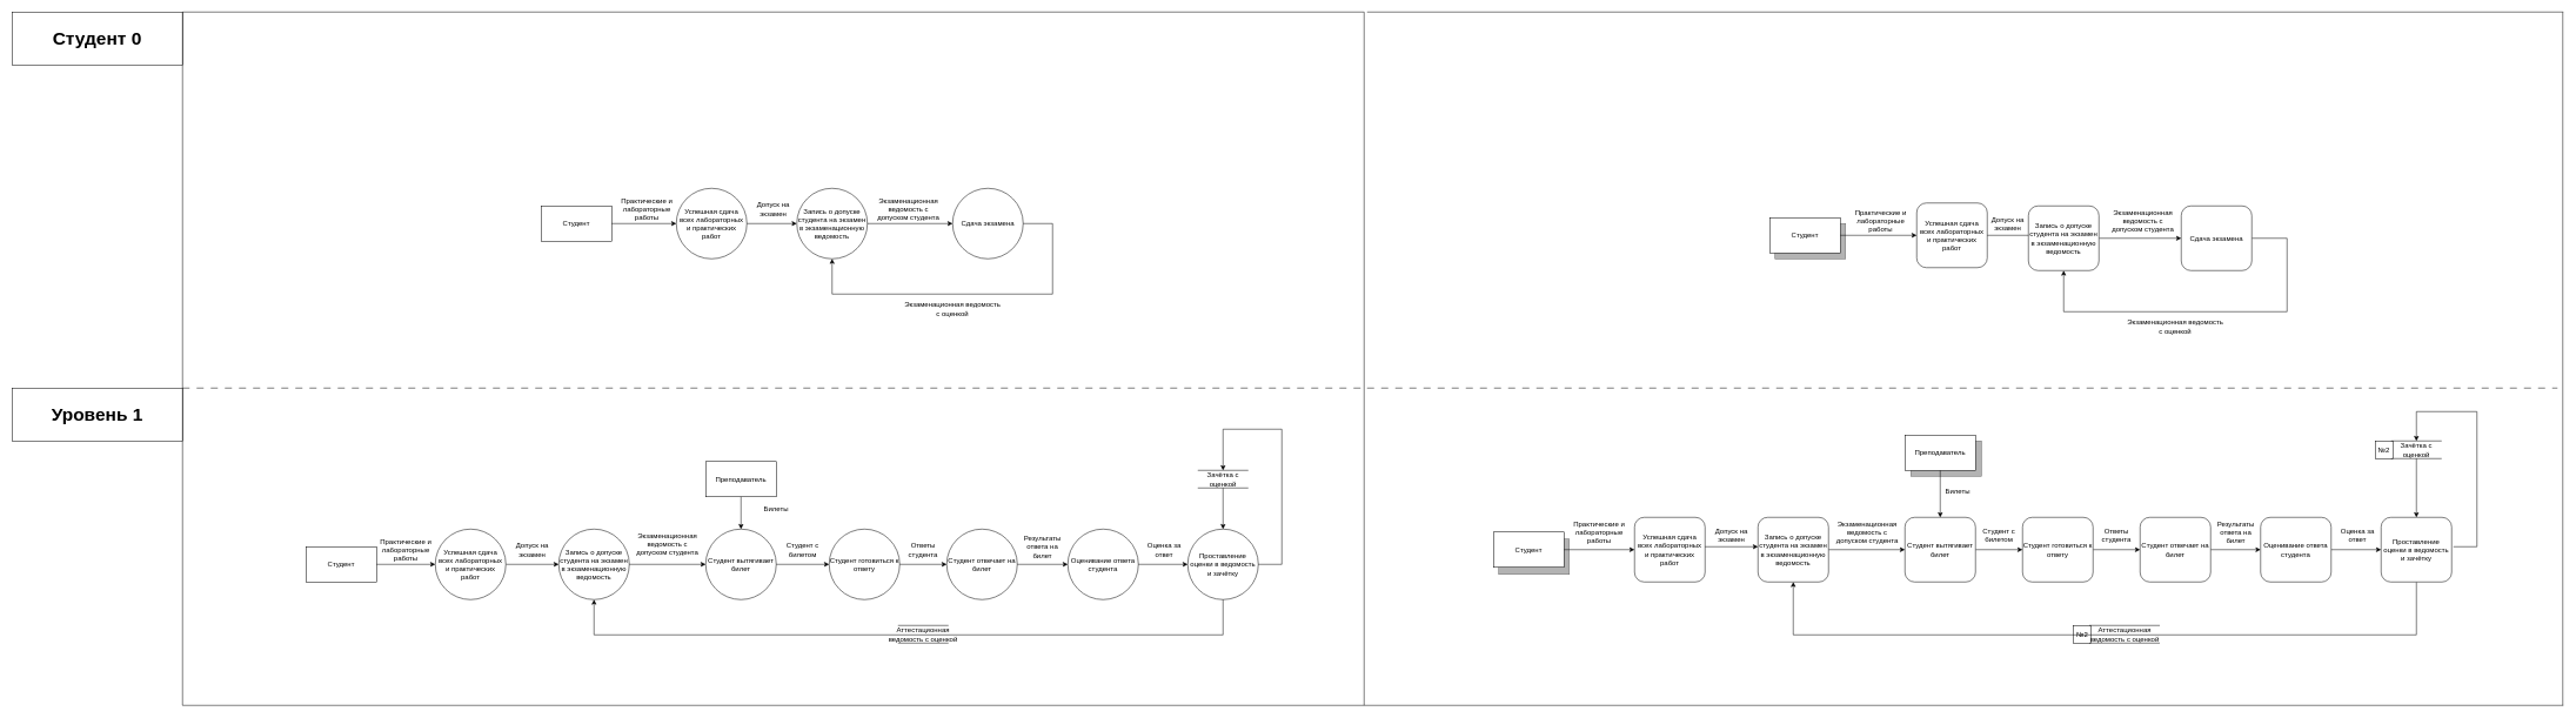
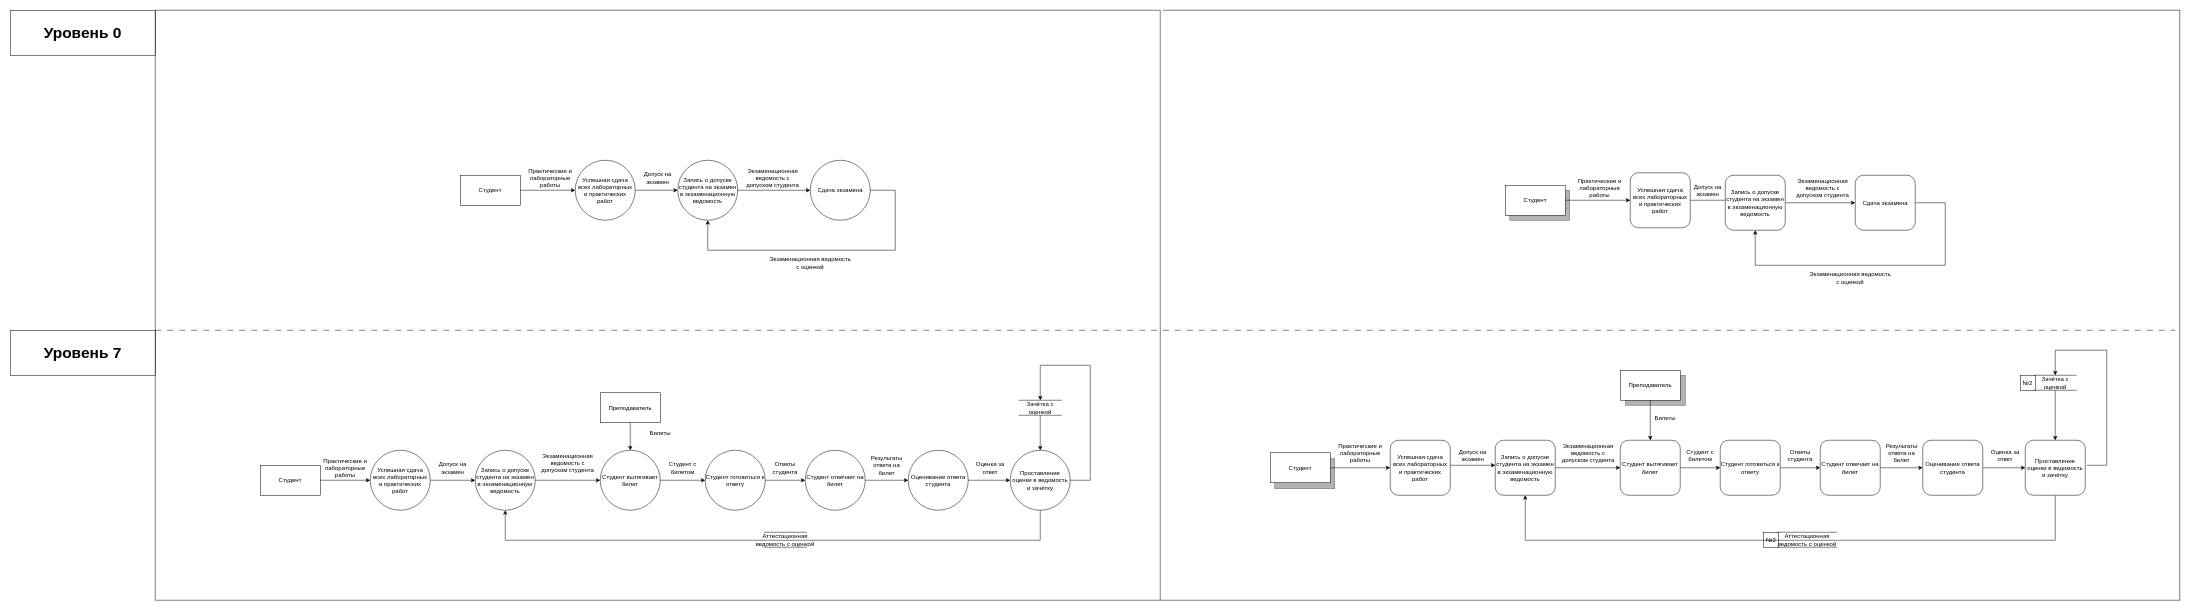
- <mxCell id="75" value="&lt;b&gt;&lt;font style=&quot;font-size: 31px;&quot;&gt;Студент 0&lt;/font&gt;&lt;/b&gt;" style="rounded=0;whiteSpace=wrap;html=1;fillColor=none;" parent="1" vertex="1"><mxGeometry x="20" y="20" width="290" height="90" as="geometry" /></mxCell>
+ <mxCell id="75" value="&lt;b&gt;&lt;font style=&quot;font-size: 31px;&quot;&gt;Уровень 0&lt;/font&gt;&lt;/b&gt;" style="rounded=0;whiteSpace=wrap;html=1;fillColor=none;" parent="1" vertex="1"><mxGeometry x="20" y="20" width="290" height="90" as="geometry" /></mxCell>
- <mxCell id="76" value="&lt;b&gt;&lt;font style=&quot;font-size: 31px;&quot;&gt;Уровень 1&lt;/font&gt;&lt;/b&gt;" style="rounded=0;whiteSpace=wrap;html=1;fillColor=none;" parent="1" vertex="1"><mxGeometry x="20" y="660" width="290" height="90" as="geometry" /></mxCell>
+ <mxCell id="76" value="&lt;b&gt;&lt;font style=&quot;font-size: 31px;&quot;&gt;Уровень 7&lt;/font&gt;&lt;/b&gt;" style="rounded=0;whiteSpace=wrap;html=1;fillColor=none;" parent="1" vertex="1"><mxGeometry x="20" y="660" width="290" height="90" as="geometry" /></mxCell>
